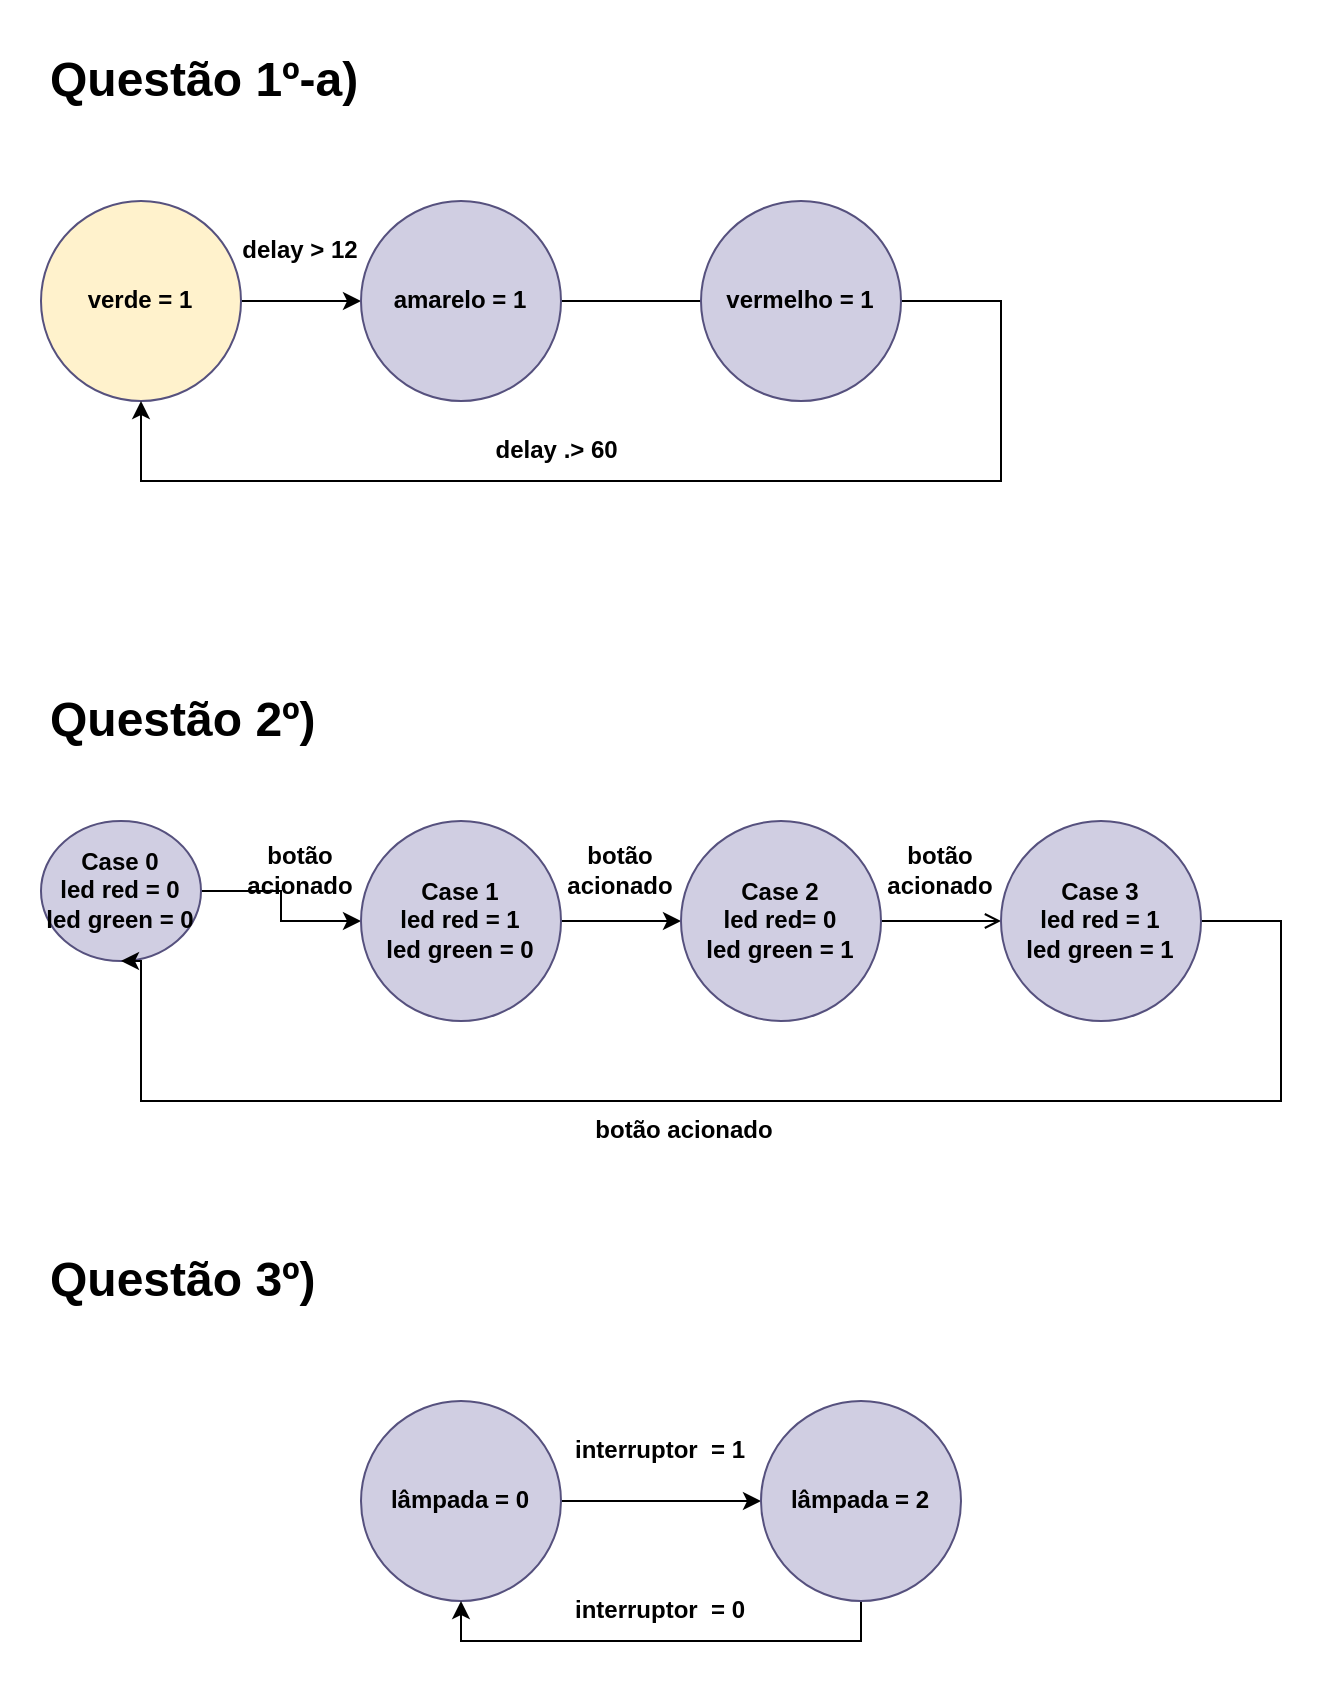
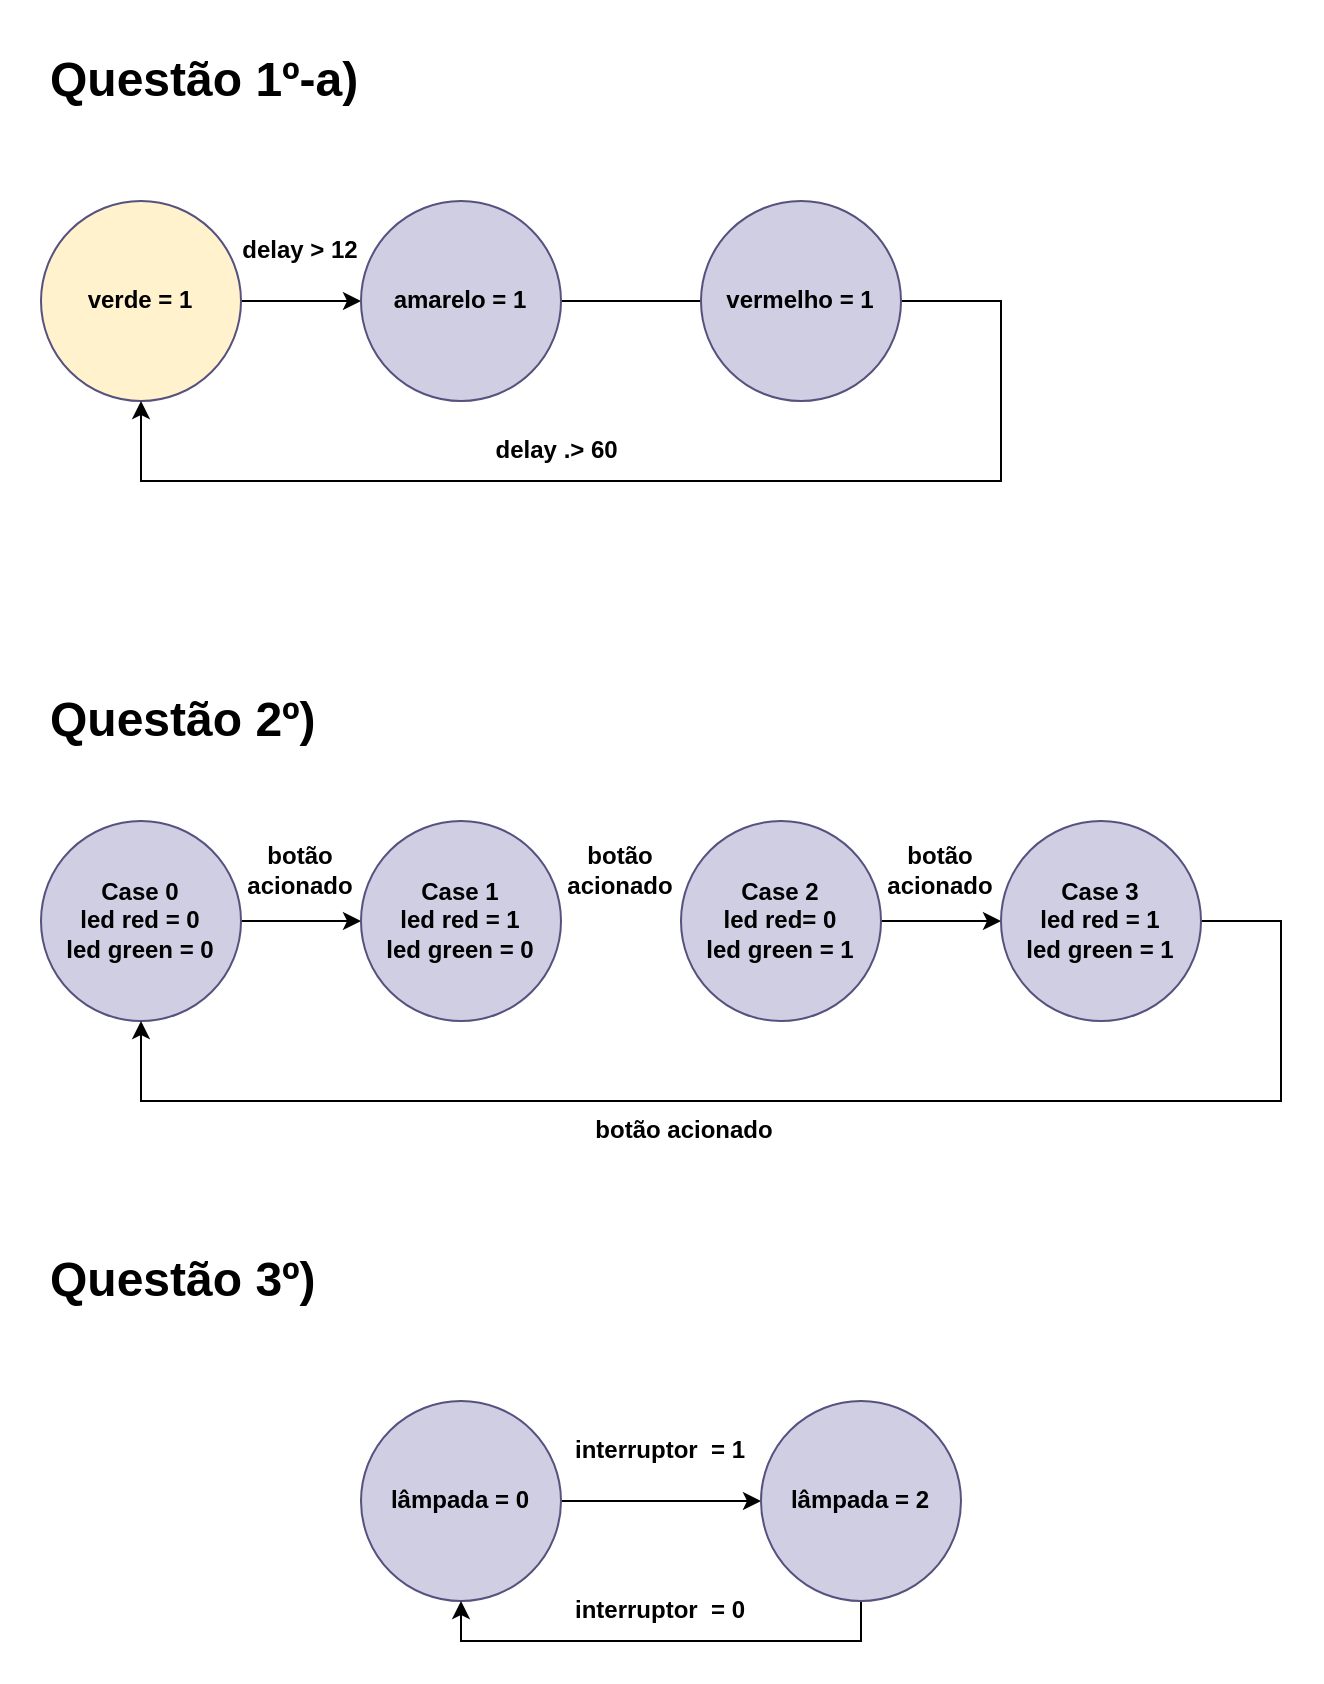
- <mxCell id="3" value="Case 0&lt;br&gt;led red = 0&lt;br&gt;led green = 0" style="ellipse;whiteSpace=wrap;html=1;aspect=fixed;fillColor=#d0cee2;strokeColor=#56517e;fontStyle=1" vertex="1" parent="1"><mxGeometry x="20" y="410" width="80" height="70" as="geometry" /></mxCell>
+ <mxCell id="3" value="Case 0&lt;br&gt;led red = 0&lt;br&gt;led green = 0" style="ellipse;whiteSpace=wrap;html=1;aspect=fixed;fillColor=#d0cee2;strokeColor=#56517e;fontStyle=1" vertex="1" parent="1"><mxGeometry x="20" y="410" width="100" height="100" as="geometry" /></mxCell>
- <mxCell id="4" value="" style="edgeStyle=orthogonalEdgeStyle;rounded=0;orthogonalLoop=1;jettySize=auto;html=1;" edge="1" parent="1" source="5" target="7"><mxGeometry relative="1" as="geometry" /></mxCell>
- <mxCell id="6" value="" style="edgeStyle=orthogonalEdgeStyle;rounded=0;orthogonalLoop=1;jettySize=auto;html=1;endArrow=open;" edge="1" parent="1" source="7" target="9"><mxGeometry relative="1" as="geometry" /></mxCell>
+ <mxCell id="6" value="" style="edgeStyle=orthogonalEdgeStyle;rounded=0;orthogonalLoop=1;jettySize=auto;html=1;" edge="1" parent="1" source="7" target="9"><mxGeometry relative="1" as="geometry" /></mxCell>
